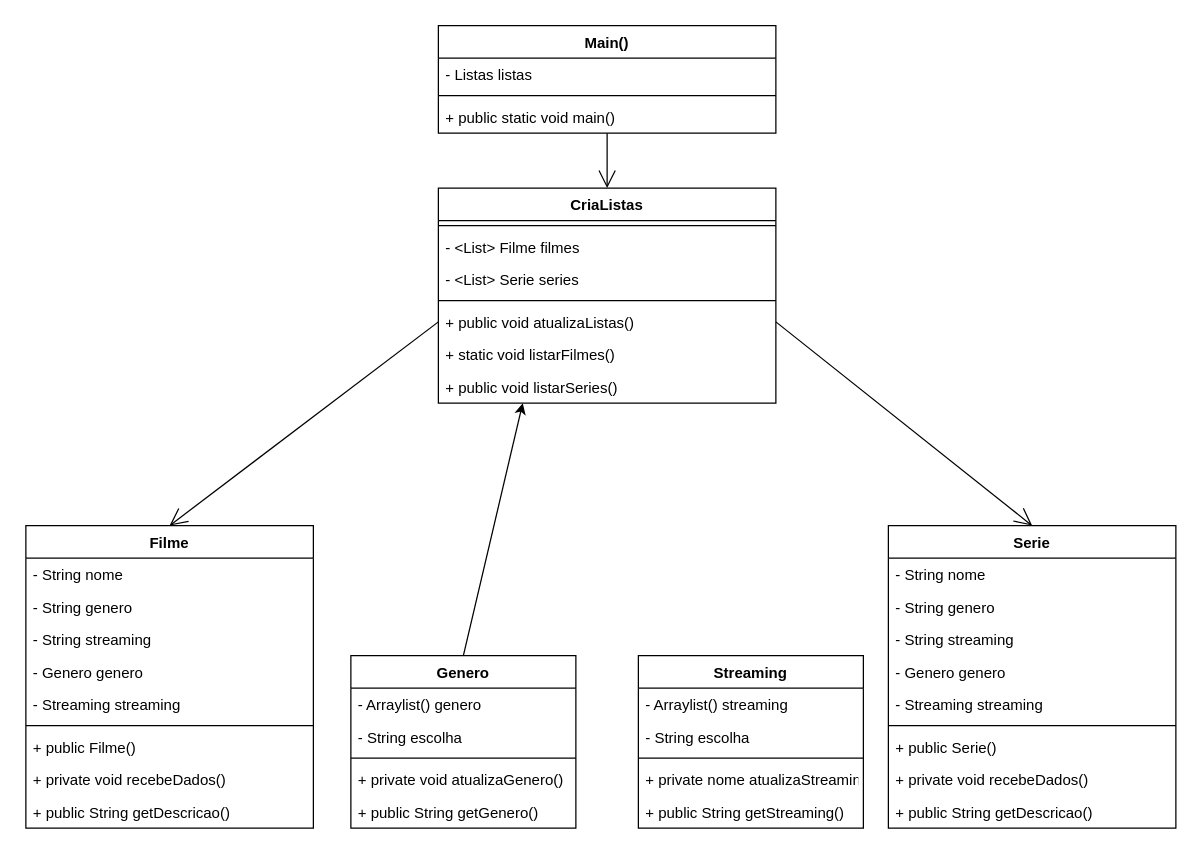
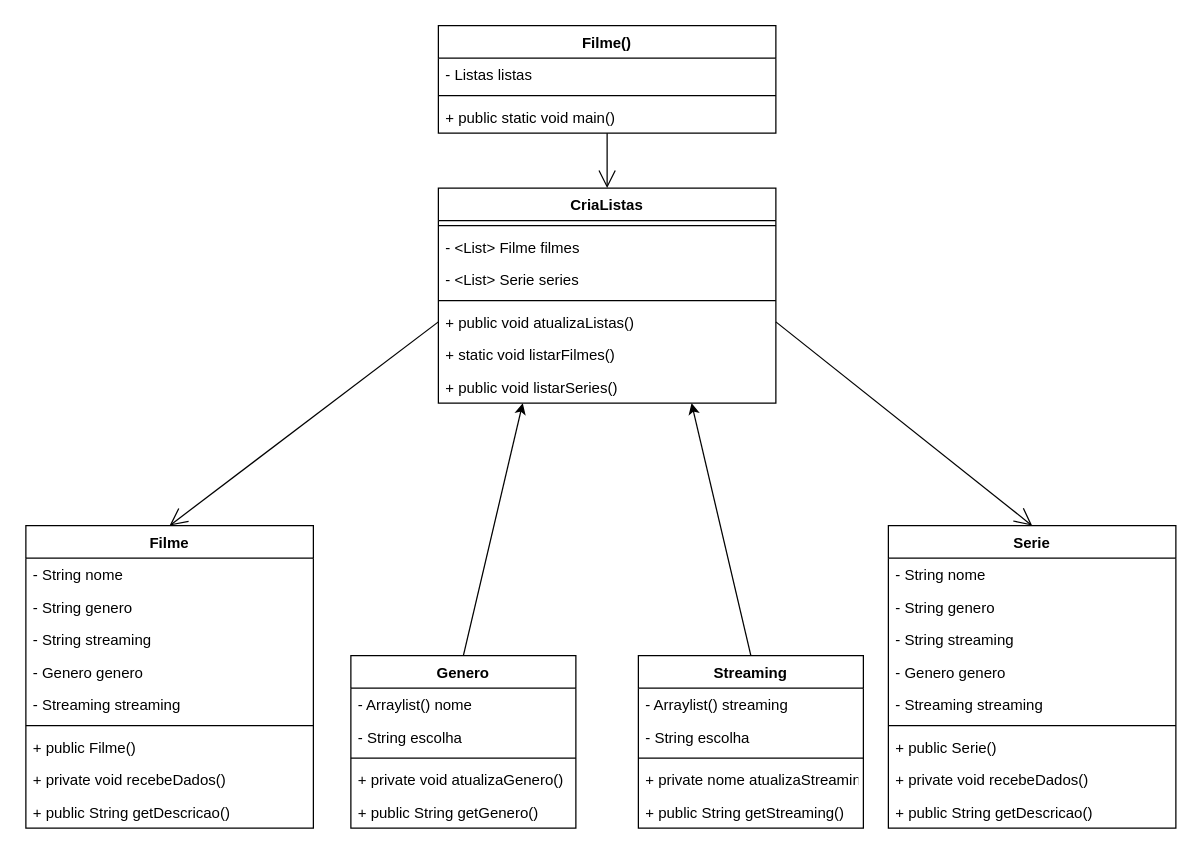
- <mxCell id="2" value="Main()" style="swimlane;fontStyle=1;align=center;verticalAlign=top;childLayout=stackLayout;horizontal=1;startSize=26;horizontalStack=0;resizeParent=1;resizeParentMax=0;resizeLast=0;collapsible=1;marginBottom=0;" parent="1" vertex="1"><mxGeometry x="350" y="20" width="270" height="86" as="geometry" /></mxCell>
+ <mxCell id="2" value="Filme()" style="swimlane;fontStyle=1;align=center;verticalAlign=top;childLayout=stackLayout;horizontal=1;startSize=26;horizontalStack=0;resizeParent=1;resizeParentMax=0;resizeLast=0;collapsible=1;marginBottom=0;" parent="1" vertex="1"><mxGeometry x="350" y="20" width="270" height="86" as="geometry" /></mxCell>
+ <mxCell id="50" value="" style="endArrow=classic;html=1;rounded=0;exitX=0.5;exitY=0;exitDx=0;exitDy=0;entryX=0.75;entryY=1;entryDx=0;entryDy=0;" parent="1" source="43" target="6" edge="1"><mxGeometry width="50" height="50" relative="1" as="geometry"><mxPoint x="600" y="460" as="sourcePoint" /><mxPoint x="650" y="410" as="targetPoint" /></mxGeometry></mxCell>
- <mxCell id="38" value="- Arraylist() genero" style="text;strokeColor=none;fillColor=none;align=left;verticalAlign=top;spacingLeft=4;spacingRight=4;overflow=hidden;rotatable=0;points=[[0,0.5],[1,0.5]];portConstraint=eastwest;" parent="37" vertex="1"><mxGeometry y="26" width="180" height="26" as="geometry" /></mxCell>
+ <mxCell id="38" value="- Arraylist() nome" style="text;strokeColor=none;fillColor=none;align=left;verticalAlign=top;spacingLeft=4;spacingRight=4;overflow=hidden;rotatable=0;points=[[0,0.5],[1,0.5]];portConstraint=eastwest;" parent="37" vertex="1"><mxGeometry y="26" width="180" height="26" as="geometry" /></mxCell>
